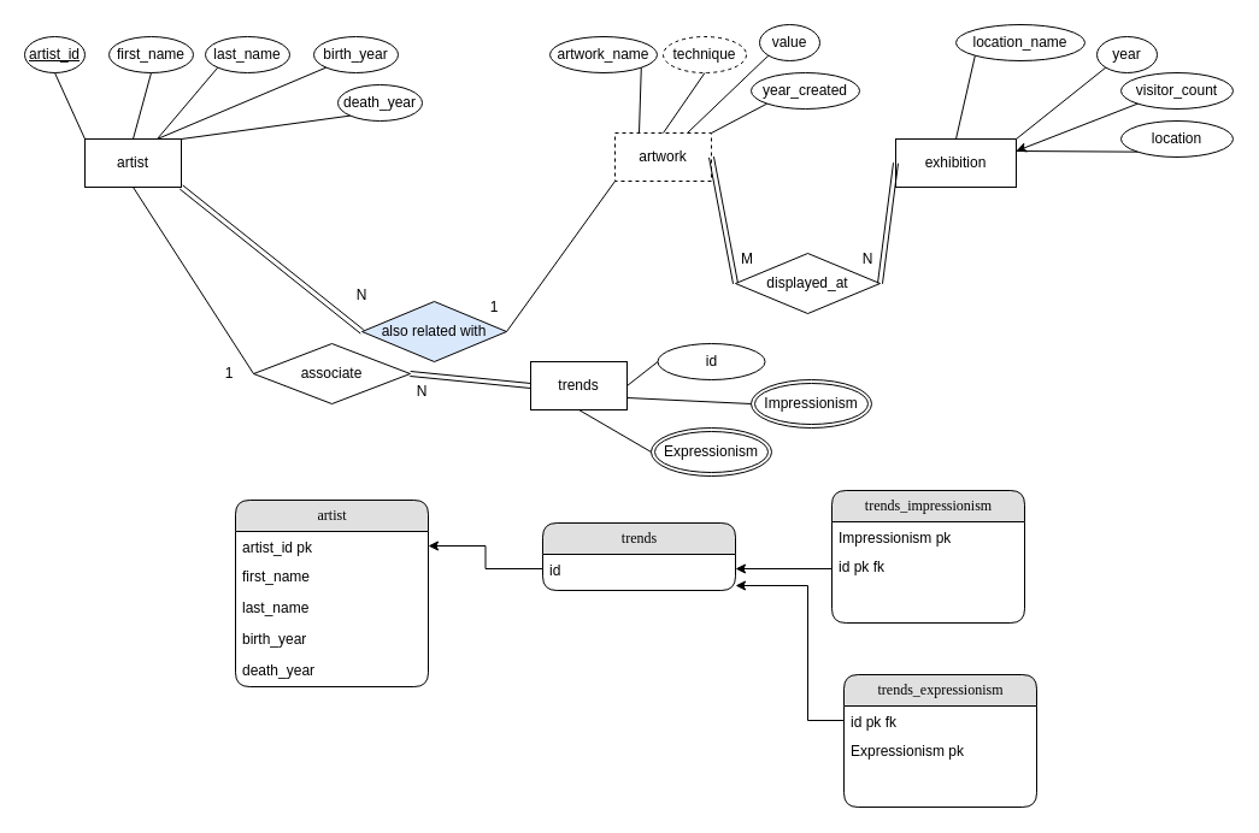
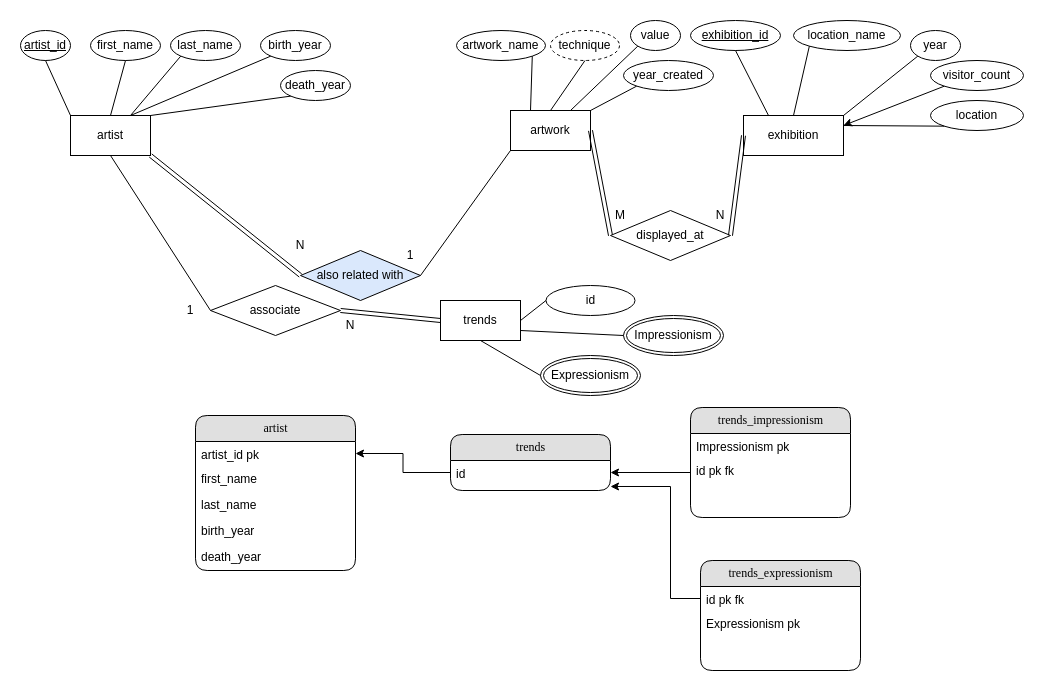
+ <mxCell id="22" value="&lt;u&gt;exhibition_id&lt;/u&gt;" style="ellipse;whiteSpace=wrap;html=1;" vertex="1" parent="1"><mxGeometry x="690" y="20" width="90" height="30" as="geometry" /></mxCell>
+ <mxCell id="25" value="" style="endArrow=none;html=1;rounded=0;exitX=0.5;exitY=1;exitDx=0;exitDy=0;entryX=0.25;entryY=0;entryDx=0;entryDy=0;" edge="1" parent="1" source="22" target="13"><mxGeometry width="50" height="50" relative="1" as="geometry"><mxPoint x="759" y="205" as="sourcePoint" /><mxPoint x="769" y="155" as="targetPoint" /></mxGeometry></mxCell>
- <mxCell id="12" value="artwork" style="rounded=0;whiteSpace=wrap;html=1;dashed=1;" vertex="1" parent="1"><mxGeometry x="510" y="110" width="80" height="40" as="geometry" /></mxCell>
+ <mxCell id="12" value="artwork" style="rounded=0;whiteSpace=wrap;html=1;" vertex="1" parent="1"><mxGeometry x="510" y="110" width="80" height="40" as="geometry" /></mxCell>
